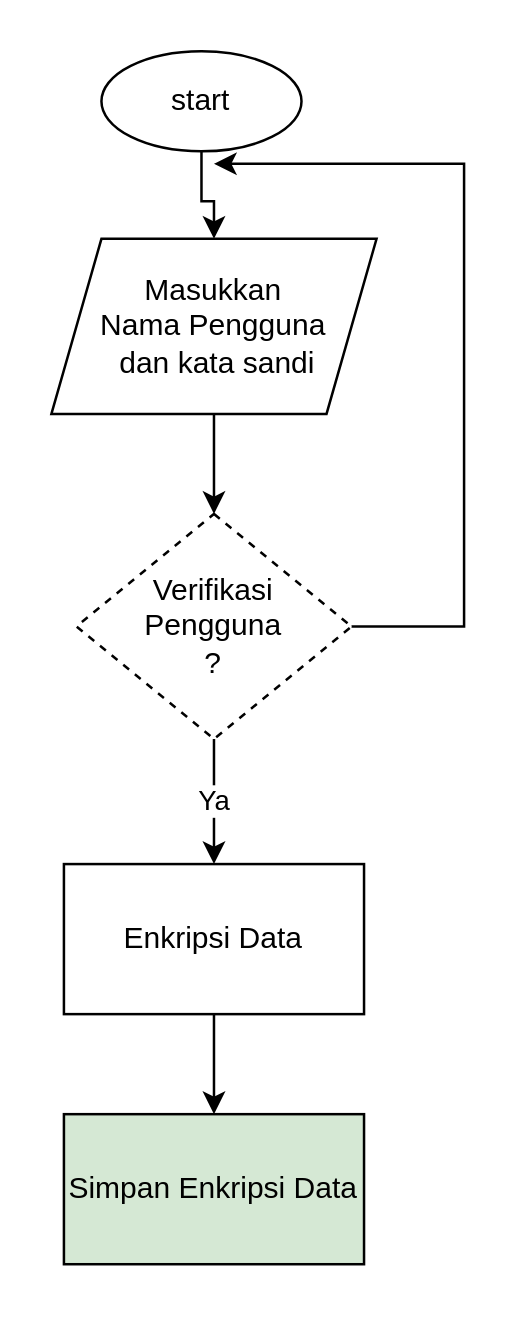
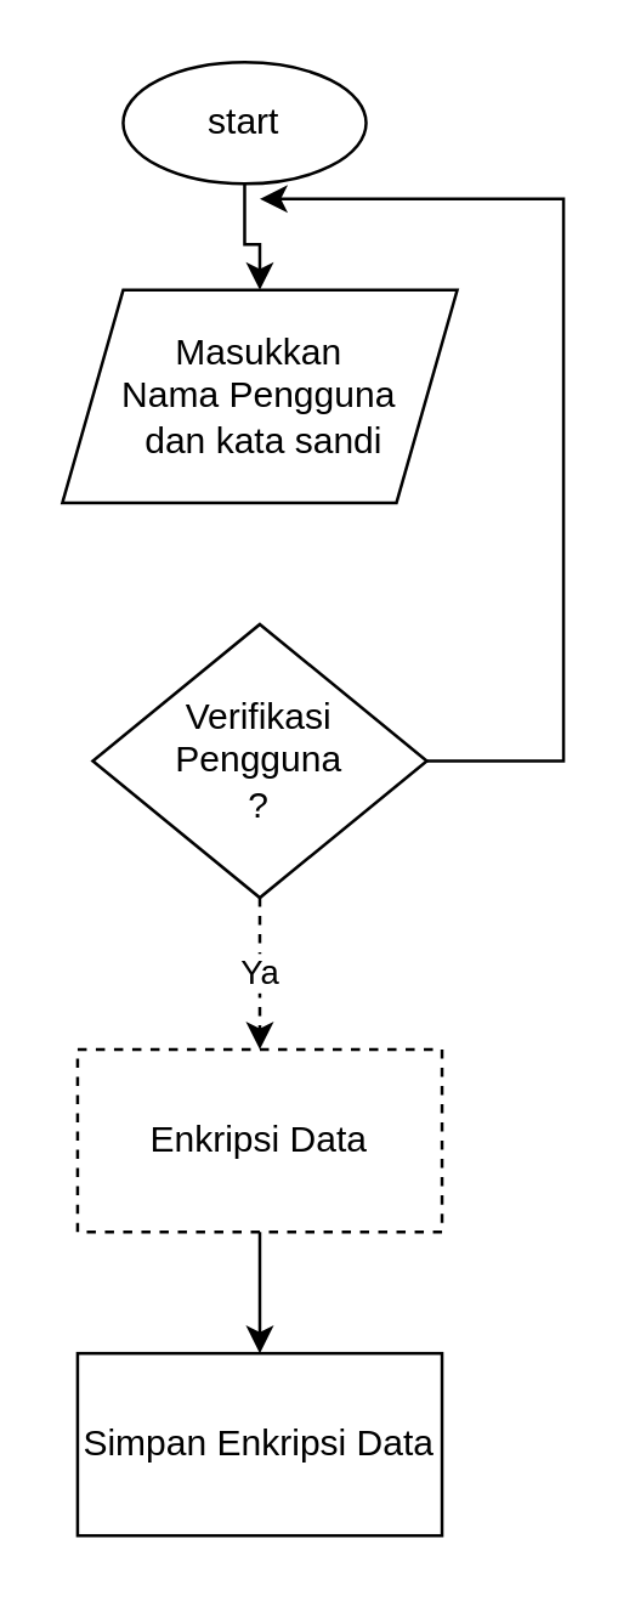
- <mxCell id="4" style="edgeStyle=orthogonalEdgeStyle;rounded=0;orthogonalLoop=1;jettySize=auto;html=1;" edge="1" parent="1" source="5" target="8"><mxGeometry relative="1" as="geometry"><mxPoint x="85" y="225" as="targetPoint" /></mxGeometry></mxCell>
- <mxCell id="8" value="Verifikasi &lt;br&gt;Pengguna&lt;br&gt;?" style="rhombus;whiteSpace=wrap;html=1;dashed=1;" vertex="1" parent="1"><mxGeometry x="30" y="205" width="110" height="90" as="geometry" /></mxCell>
+ <mxCell id="8" value="Verifikasi &lt;br&gt;Pengguna&lt;br&gt;?" style="rhombus;whiteSpace=wrap;html=1;" vertex="1" parent="1"><mxGeometry x="30" y="205" width="110" height="90" as="geometry" /></mxCell>
- <mxCell id="6" value="Ya" style="edgeStyle=orthogonalEdgeStyle;rounded=0;orthogonalLoop=1;jettySize=auto;html=1;" edge="1" parent="1" source="8" target="10"><mxGeometry relative="1" as="geometry"><mxPoint x="85" y="375" as="targetPoint" /></mxGeometry></mxCell>
+ <mxCell id="6" value="Ya" style="edgeStyle=orthogonalEdgeStyle;rounded=0;orthogonalLoop=1;jettySize=auto;html=1;dashed=1;" edge="1" parent="1" source="8" target="10"><mxGeometry relative="1" as="geometry"><mxPoint x="85" y="375" as="targetPoint" /></mxGeometry></mxCell>
- <mxCell id="10" value="Enkripsi Data" style="rounded=0;whiteSpace=wrap;html=1;" vertex="1" parent="1"><mxGeometry x="25" y="345" width="120" height="60" as="geometry" /></mxCell>
+ <mxCell id="10" value="Enkripsi Data" style="rounded=0;whiteSpace=wrap;html=1;dashed=1;" vertex="1" parent="1"><mxGeometry x="25" y="345" width="120" height="60" as="geometry" /></mxCell>
- <mxCell id="11" value="Simpan Enkripsi Data" style="rounded=0;whiteSpace=wrap;html=1;fillColor=#d5e8d4;" vertex="1" parent="1"><mxGeometry x="25" y="445" width="120" height="60" as="geometry" /></mxCell>
+ <mxCell id="11" value="Simpan Enkripsi Data" style="rounded=0;whiteSpace=wrap;html=1;" vertex="1" parent="1"><mxGeometry x="25" y="445" width="120" height="60" as="geometry" /></mxCell>
